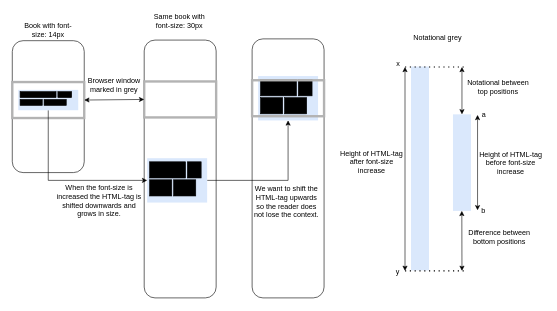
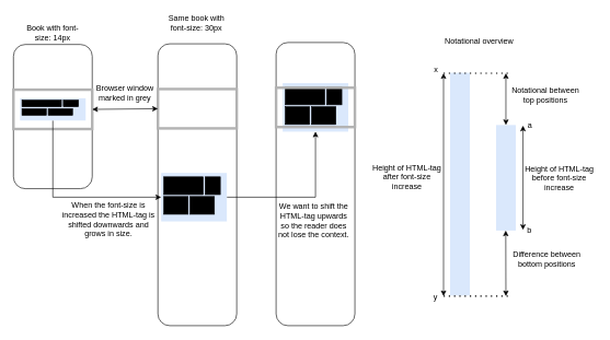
- <mxCell id="43" value="Notational grey" style="text;html=1;strokeColor=none;fillColor=none;align=center;verticalAlign=middle;whiteSpace=wrap;rounded=0;strokeWidth=4;" vertex="1" parent="1"><mxGeometry x="674" y="47" width="111" height="30" as="geometry" /></mxCell>
+ <mxCell id="43" value="Notational overview" style="text;html=1;strokeColor=none;fillColor=none;align=center;verticalAlign=middle;whiteSpace=wrap;rounded=0;strokeWidth=4;" vertex="1" parent="1"><mxGeometry x="674" y="47" width="111" height="30" as="geometry" /></mxCell>
